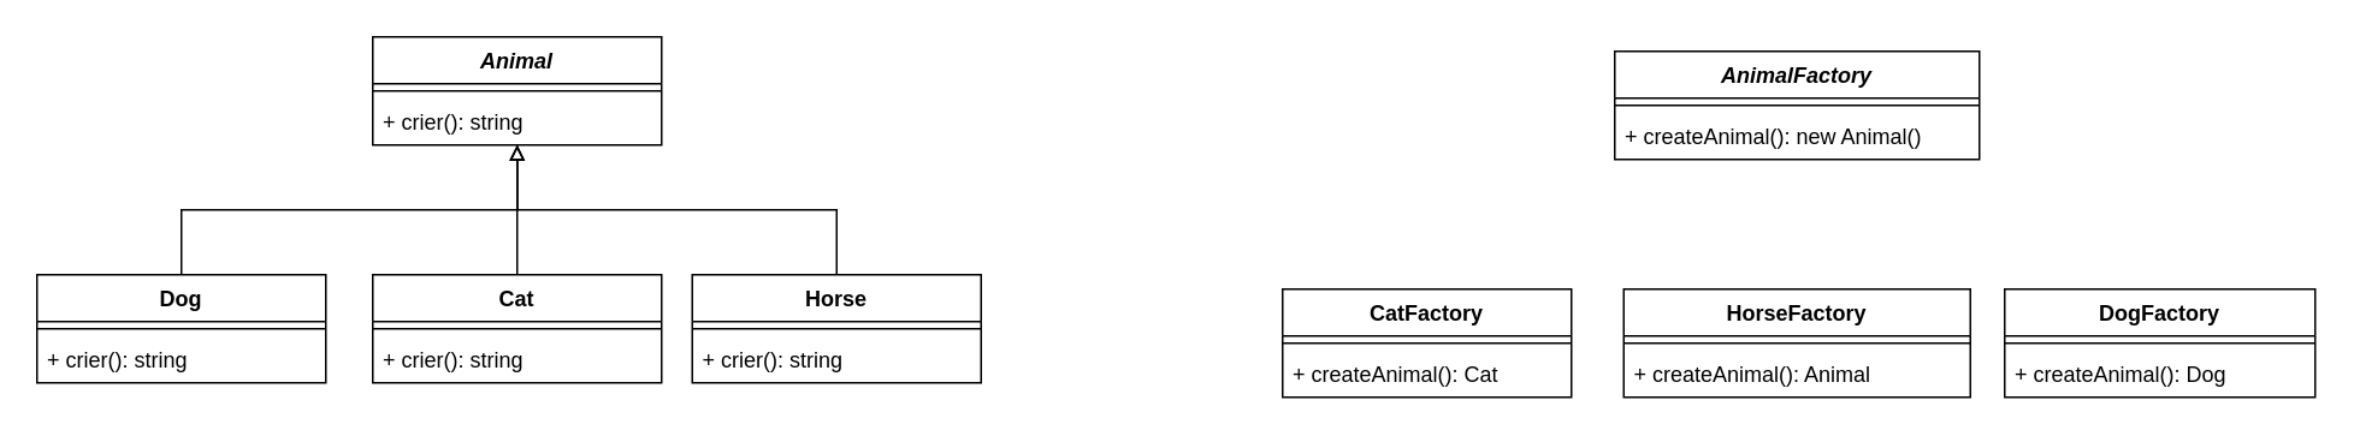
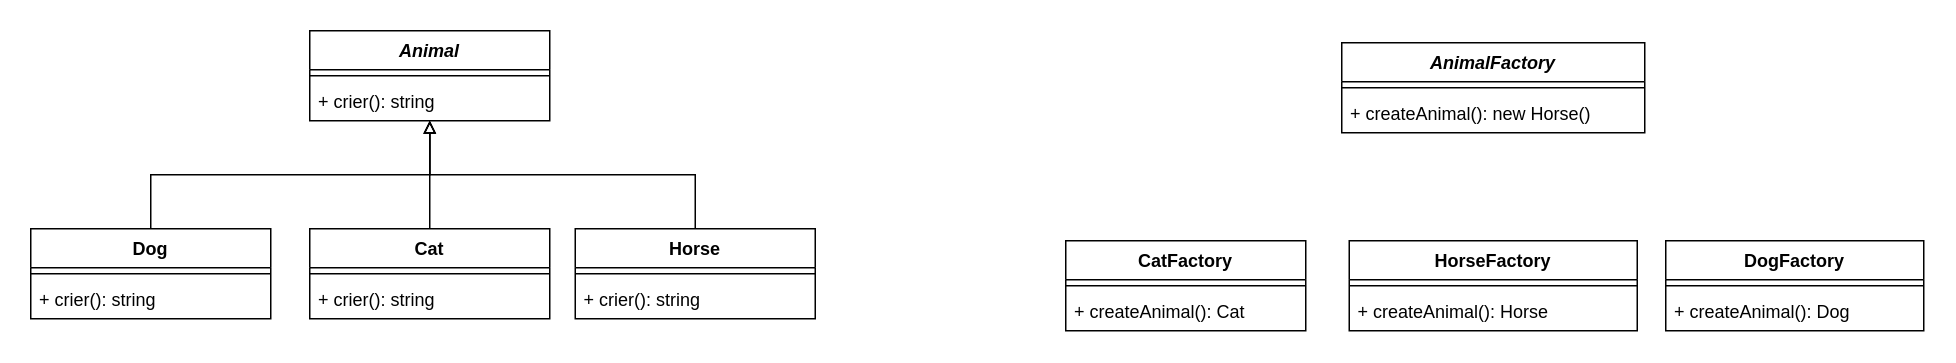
- <mxCell id="19" value="+ createAnimal(): new Animal()" style="text;strokeColor=none;fillColor=none;align=left;verticalAlign=top;spacingLeft=4;spacingRight=4;overflow=hidden;rotatable=0;points=[[0,0.5],[1,0.5]];portConstraint=eastwest;whiteSpace=wrap;html=1;" vertex="1" parent="17"><mxGeometry y="34" width="202" height="26" as="geometry" /></mxCell>
+ <mxCell id="19" value="+ createAnimal(): new Horse()" style="text;strokeColor=none;fillColor=none;align=left;verticalAlign=top;spacingLeft=4;spacingRight=4;overflow=hidden;rotatable=0;points=[[0,0.5],[1,0.5]];portConstraint=eastwest;whiteSpace=wrap;html=1;" vertex="1" parent="17"><mxGeometry y="34" width="202" height="26" as="geometry" /></mxCell>
- <mxCell id="28" value="+ createAnimal(): Animal" style="text;strokeColor=none;fillColor=none;align=left;verticalAlign=top;spacingLeft=4;spacingRight=4;overflow=hidden;rotatable=0;points=[[0,0.5],[1,0.5]];portConstraint=eastwest;whiteSpace=wrap;html=1;" vertex="1" parent="26"><mxGeometry y="34" width="192" height="26" as="geometry" /></mxCell>
+ <mxCell id="28" value="+ createAnimal(): Horse" style="text;strokeColor=none;fillColor=none;align=left;verticalAlign=top;spacingLeft=4;spacingRight=4;overflow=hidden;rotatable=0;points=[[0,0.5],[1,0.5]];portConstraint=eastwest;whiteSpace=wrap;html=1;" vertex="1" parent="26"><mxGeometry y="34" width="192" height="26" as="geometry" /></mxCell>
